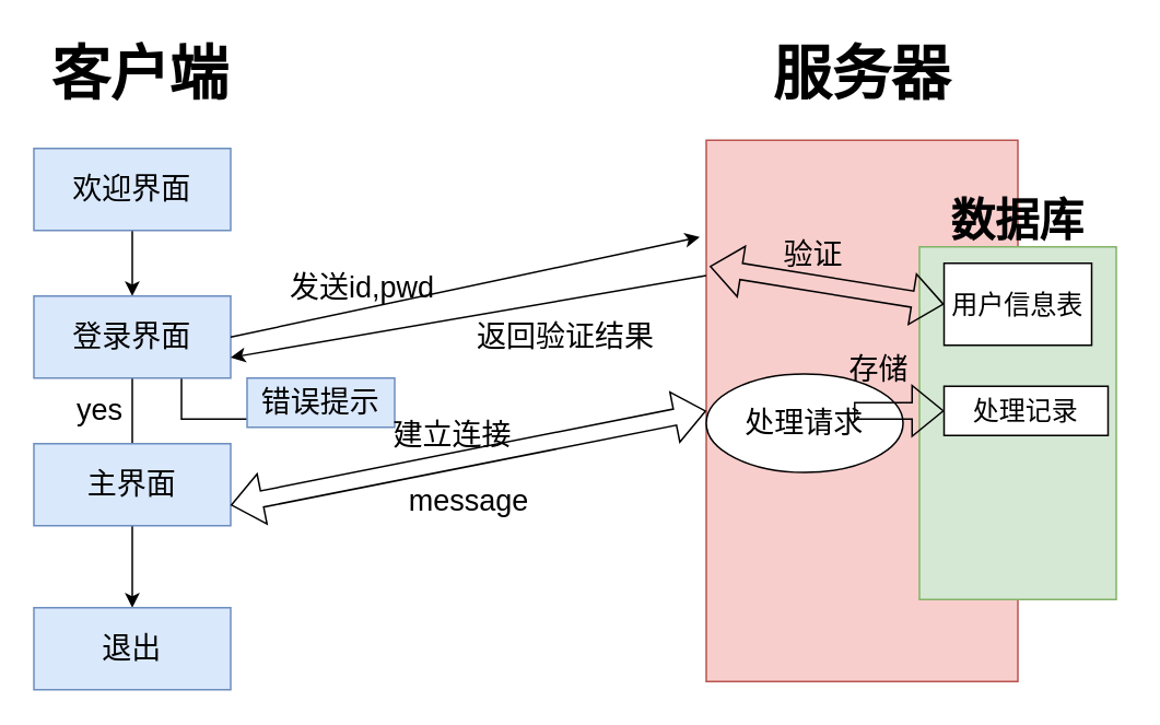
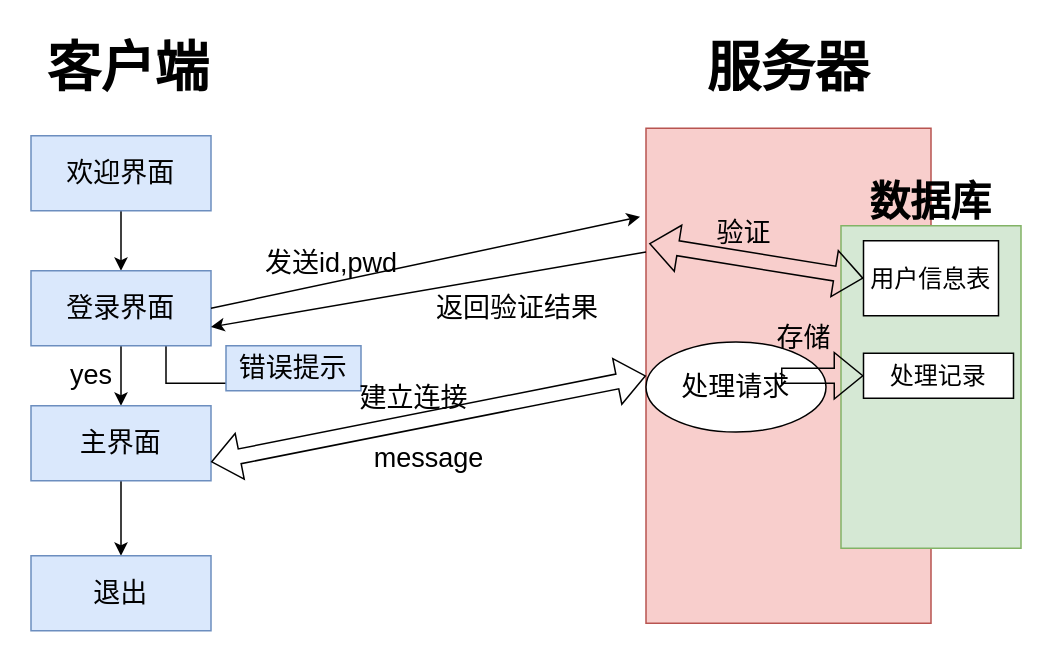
- <mxCell id="5" style="edgeStyle=orthogonalEdgeStyle;rounded=0;orthogonalLoop=1;jettySize=auto;html=1;exitX=0.5;exitY=1;exitDx=0;exitDy=0;entryX=0.5;entryY=0;entryDx=0;entryDy=0;fontSize=18;endArrow=none;" edge="1" parent="1" source="7" target="9"><mxGeometry relative="1" as="geometry" /></mxCell>
+ <mxCell id="5" style="edgeStyle=orthogonalEdgeStyle;rounded=0;orthogonalLoop=1;jettySize=auto;html=1;exitX=0.5;exitY=1;exitDx=0;exitDy=0;entryX=0.5;entryY=0;entryDx=0;entryDy=0;fontSize=18;" edge="1" parent="1" source="7" target="9"><mxGeometry relative="1" as="geometry" /></mxCell>
